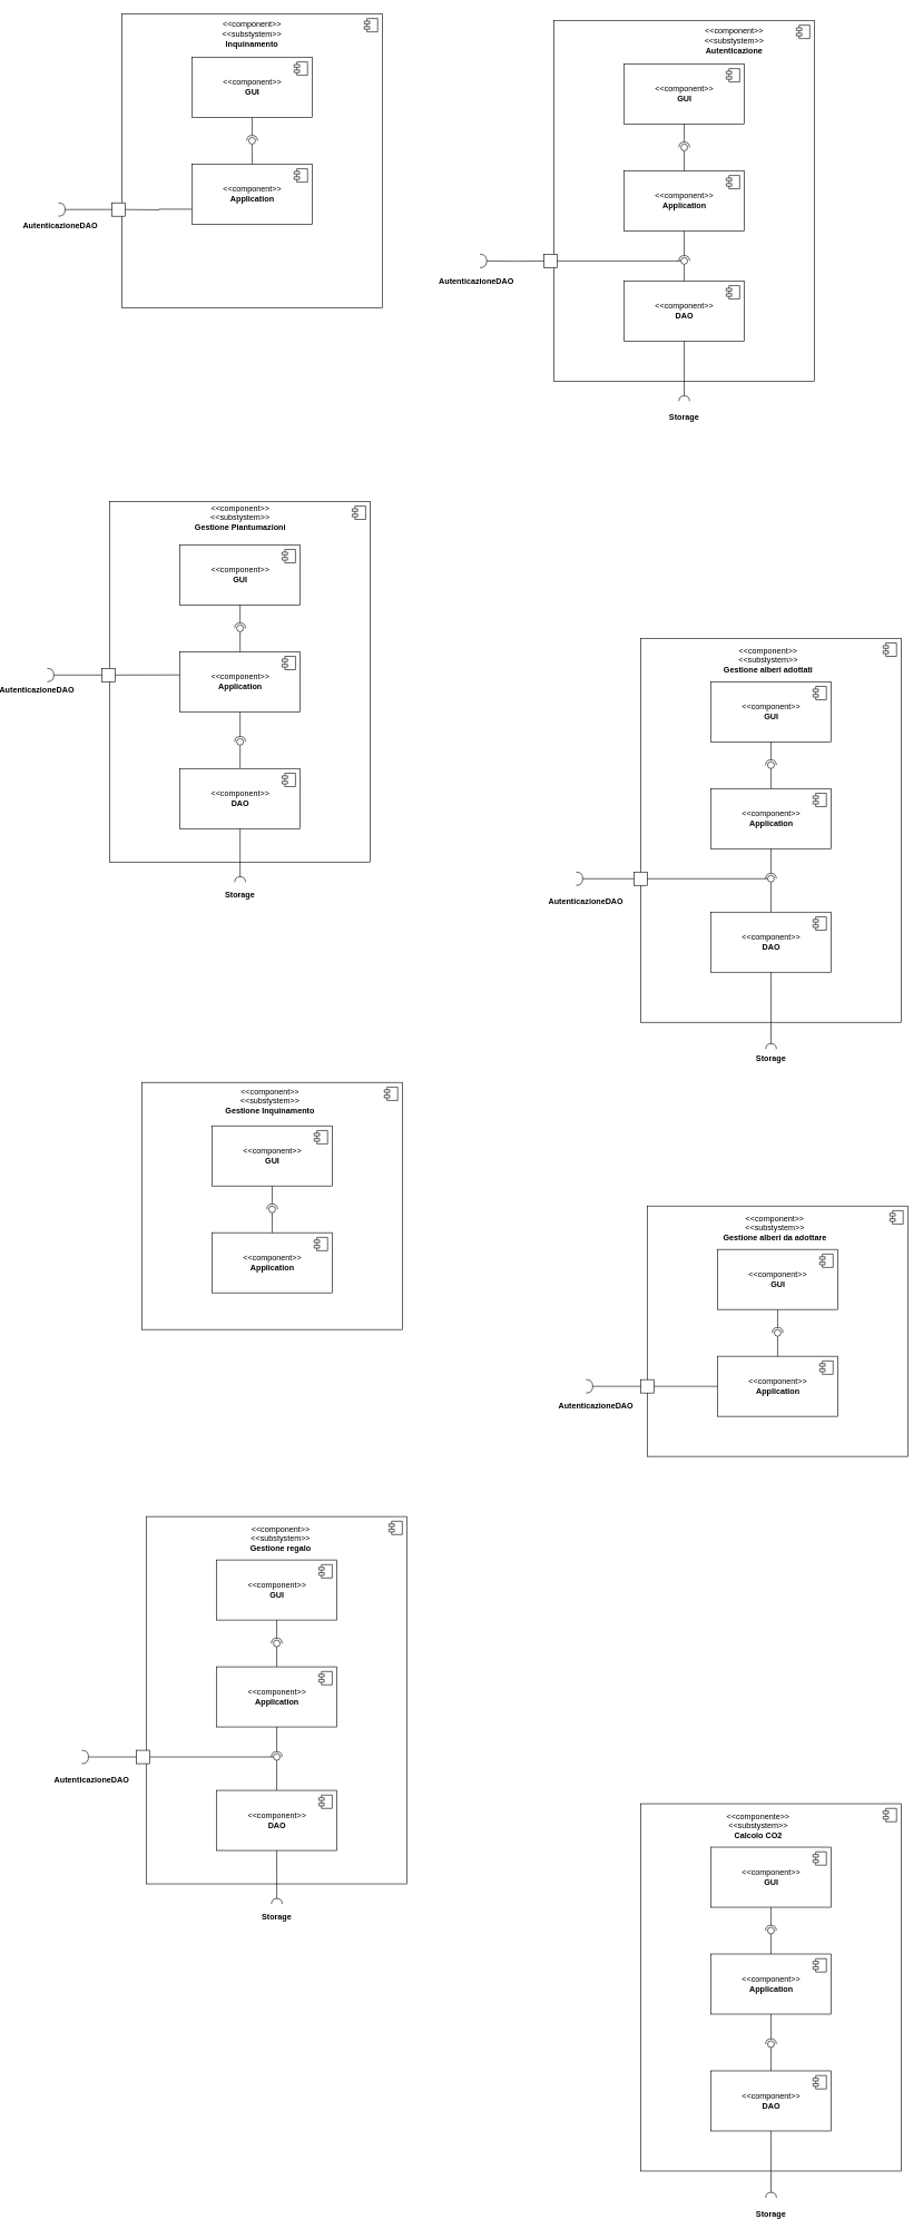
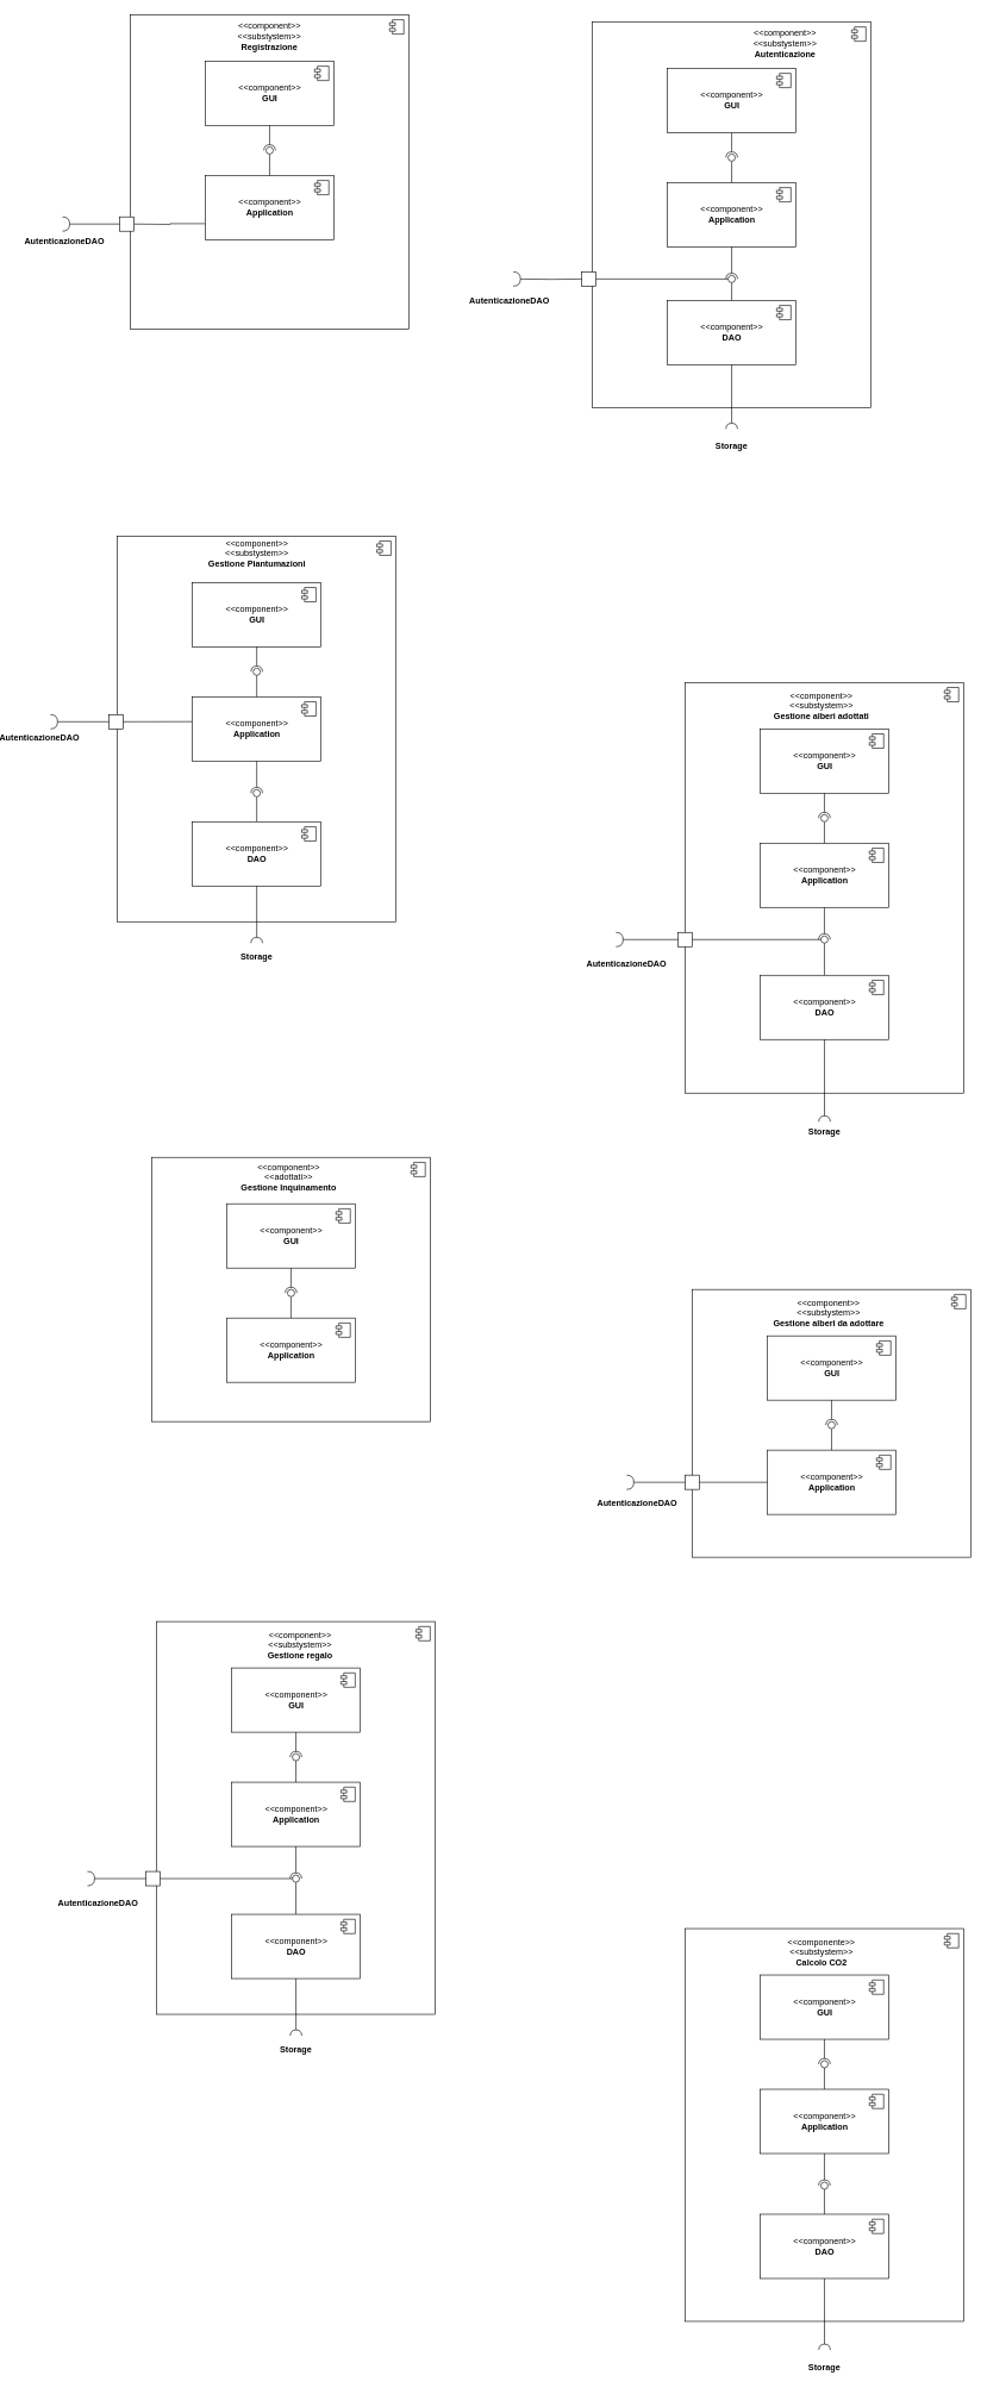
- <mxCell id="9" value="&amp;lt;&amp;lt;component&amp;gt;&amp;gt;&lt;br&gt;&amp;lt;&amp;lt;substystem&amp;gt;&amp;gt;&lt;br&gt;&lt;b&gt;Inquinamento&lt;/b&gt;" style="text;html=1;strokeColor=none;fillColor=none;align=center;verticalAlign=middle;whiteSpace=wrap;rounded=0;" parent="1" vertex="1"><mxGeometry x="327" y="35" width="60" height="30" as="geometry" /></mxCell>
+ <mxCell id="9" value="&amp;lt;&amp;lt;component&amp;gt;&amp;gt;&lt;br&gt;&amp;lt;&amp;lt;substystem&amp;gt;&amp;gt;&lt;br&gt;&lt;b&gt;Registrazione&lt;/b&gt;" style="text;html=1;strokeColor=none;fillColor=none;align=center;verticalAlign=middle;whiteSpace=wrap;rounded=0;" parent="1" vertex="1"><mxGeometry x="327" y="35" width="60" height="30" as="geometry" /></mxCell>
- <mxCell id="64" value="&amp;lt;&amp;lt;component&amp;gt;&amp;gt;&lt;br&gt;&amp;lt;&amp;lt;substystem&amp;gt;&amp;gt;&lt;br&gt;&lt;b&gt;Gestione Inquinamento&lt;/b&gt;" style="text;html=1;strokeColor=none;fillColor=none;align=center;verticalAlign=middle;whiteSpace=wrap;rounded=0;" parent="1" vertex="1"><mxGeometry x="309" y="1635" width="150" height="25" as="geometry" /></mxCell>
+ <mxCell id="64" value="&amp;lt;&amp;lt;component&amp;gt;&amp;gt;&lt;br&gt;&amp;lt;&amp;lt;adottati&amp;gt;&amp;gt;&lt;br&gt;&lt;b&gt;Gestione Inquinamento&lt;/b&gt;" style="text;html=1;strokeColor=none;fillColor=none;align=center;verticalAlign=middle;whiteSpace=wrap;rounded=0;" parent="1" vertex="1"><mxGeometry x="309" y="1635" width="150" height="25" as="geometry" /></mxCell>
- <mxCell id="135" value="&lt;font style=&quot;vertical-align: inherit;&quot;&gt;&lt;font style=&quot;vertical-align: inherit;&quot;&gt;&amp;lt;&amp;lt;componente&amp;gt;&amp;gt; &lt;/font&gt;&lt;/font&gt;&lt;br&gt;&lt;font style=&quot;vertical-align: inherit;&quot;&gt;&lt;font style=&quot;vertical-align: inherit;&quot;&gt;&amp;lt;&amp;lt;substystem&amp;gt;&amp;gt; &lt;/font&gt;&lt;/font&gt;&lt;br&gt;&lt;b&gt;&lt;font style=&quot;vertical-align: inherit;&quot;&gt;&lt;font style=&quot;vertical-align: inherit;&quot;&gt;Calcolo CO2&lt;/font&gt;&lt;/font&gt;&lt;/b&gt;" style="text;html=1;strokeColor=none;fillColor=none;align=center;verticalAlign=middle;whiteSpace=wrap;rounded=0;" parent="1" vertex="1"><mxGeometry x="1028.87" y="2720" width="172.25" height="25" as="geometry" /></mxCell>
+ <mxCell id="135" value="&lt;font style=&quot;vertical-align: inherit;&quot;&gt;&lt;font style=&quot;vertical-align: inherit;&quot;&gt;&amp;lt;&amp;lt;componente&amp;gt;&amp;gt; &lt;/font&gt;&lt;/font&gt;&lt;br&gt;&lt;font style=&quot;vertical-align: inherit;&quot;&gt;&lt;font style=&quot;vertical-align: inherit;&quot;&gt;&amp;lt;&amp;lt;substystem&amp;gt;&amp;gt; &lt;/font&gt;&lt;/font&gt;&lt;br&gt;&lt;b&gt;&lt;font style=&quot;vertical-align: inherit;&quot;&gt;&lt;font style=&quot;vertical-align: inherit;&quot;&gt;Calcolo CO2&lt;/font&gt;&lt;/font&gt;&lt;/b&gt;" style="text;html=1;strokeColor=none;fillColor=none;align=center;verticalAlign=middle;whiteSpace=wrap;rounded=0;" parent="1" vertex="1"><mxGeometry x="1043.87" y="2720" width="172.25" height="25" as="geometry" /></mxCell>
